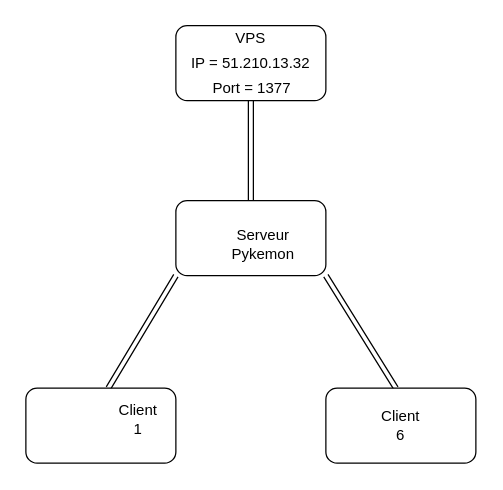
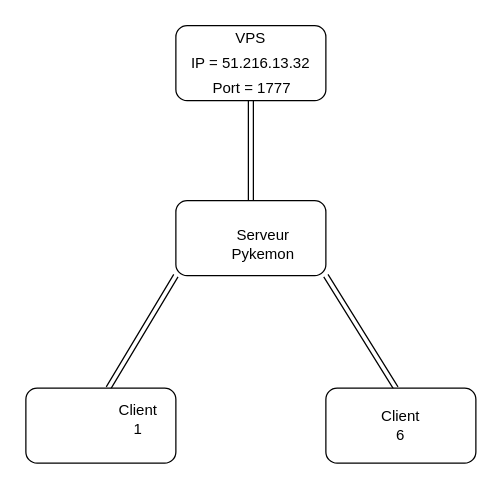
- <mxCell id="13" value="IP = 51.210.13.32" style="text;html=1;strokeColor=none;fillColor=none;align=center;verticalAlign=middle;whiteSpace=wrap;rounded=0;" vertex="1" parent="1"><mxGeometry x="142" y="40" width="116" height="20" as="geometry" /></mxCell>
+ <mxCell id="13" value="IP = 51.216.13.32" style="text;html=1;strokeColor=none;fillColor=none;align=center;verticalAlign=middle;whiteSpace=wrap;rounded=0;" vertex="1" parent="1"><mxGeometry x="142" y="40" width="116" height="20" as="geometry" /></mxCell>
- <mxCell id="14" value="Port = 1377" style="text;html=1;strokeColor=none;fillColor=none;align=center;verticalAlign=middle;whiteSpace=wrap;rounded=0;" vertex="1" parent="1"><mxGeometry x="146" y="60" width="110" height="20" as="geometry" /></mxCell>
+ <mxCell id="14" value="Port = 1777" style="text;html=1;strokeColor=none;fillColor=none;align=center;verticalAlign=middle;whiteSpace=wrap;rounded=0;" vertex="1" parent="1"><mxGeometry x="146" y="60" width="110" height="20" as="geometry" /></mxCell>
